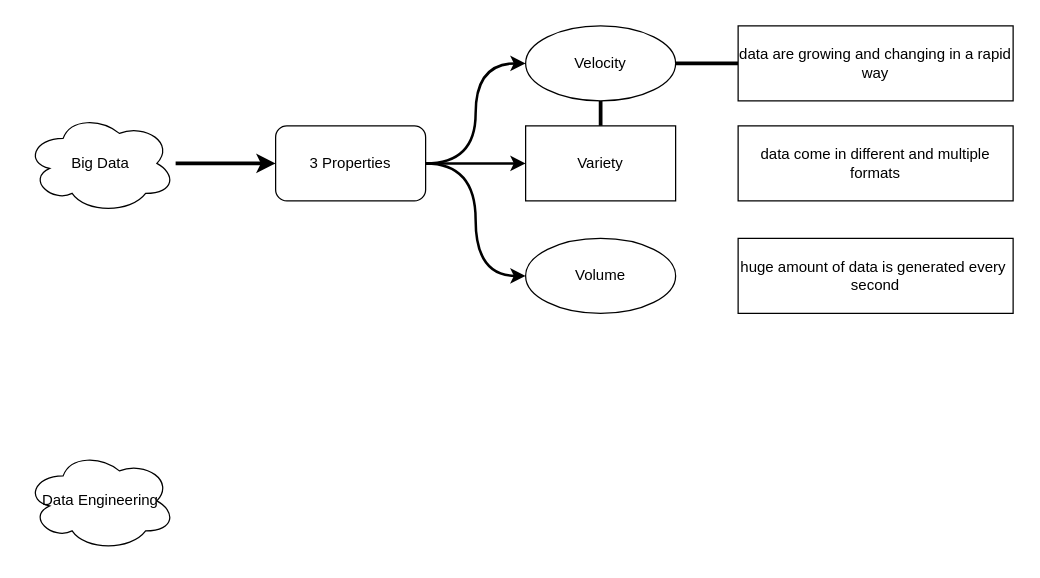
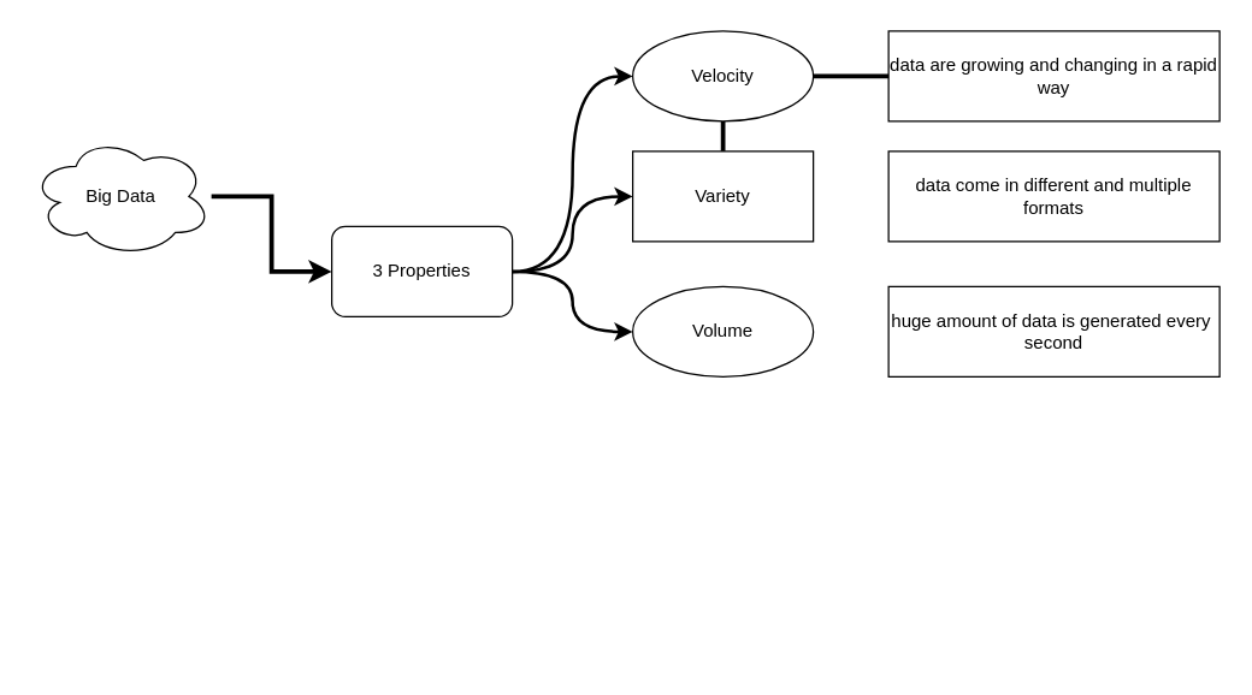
- <mxCell id="7" value="3 Properties" style="rounded=1;whiteSpace=wrap;html=1;" vertex="1" parent="1"><mxGeometry x="220" y="100" width="120" height="60" as="geometry" /></mxCell>
+ <mxCell id="7" value="3 Properties" style="rounded=1;whiteSpace=wrap;html=1;" vertex="1" parent="1"><mxGeometry x="220" y="150" width="120" height="60" as="geometry" /></mxCell>
- <mxCell id="16" value="Data Engineering" style="ellipse;shape=cloud;whiteSpace=wrap;html=1;rounded=1;" vertex="1" parent="1"><mxGeometry x="20" y="360" width="120" height="80" as="geometry" /></mxCell>
